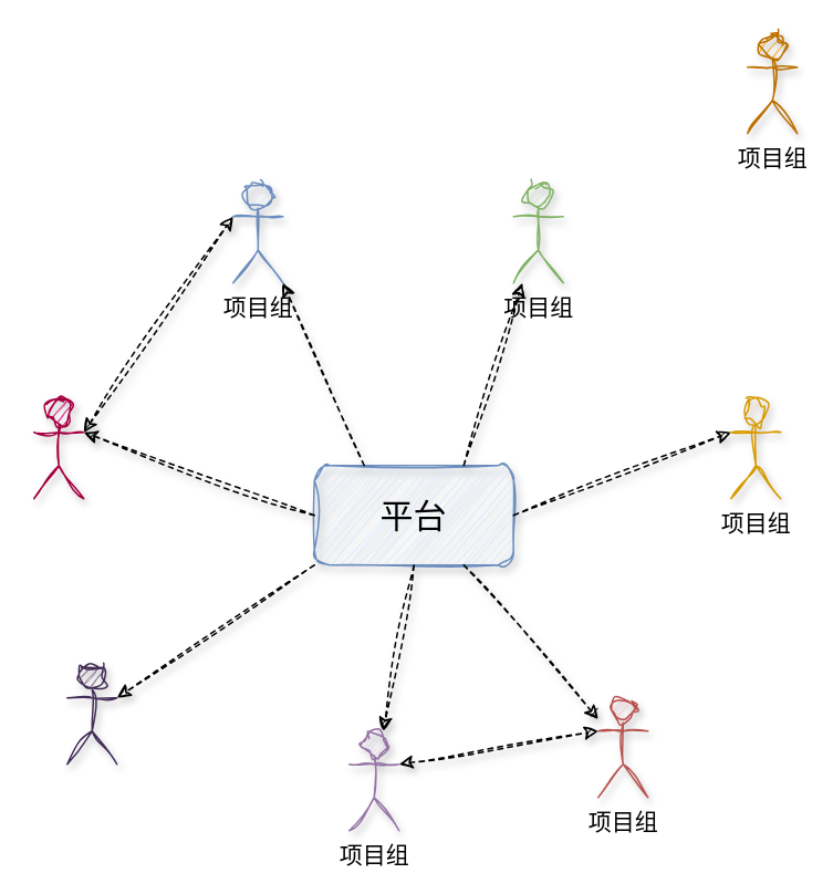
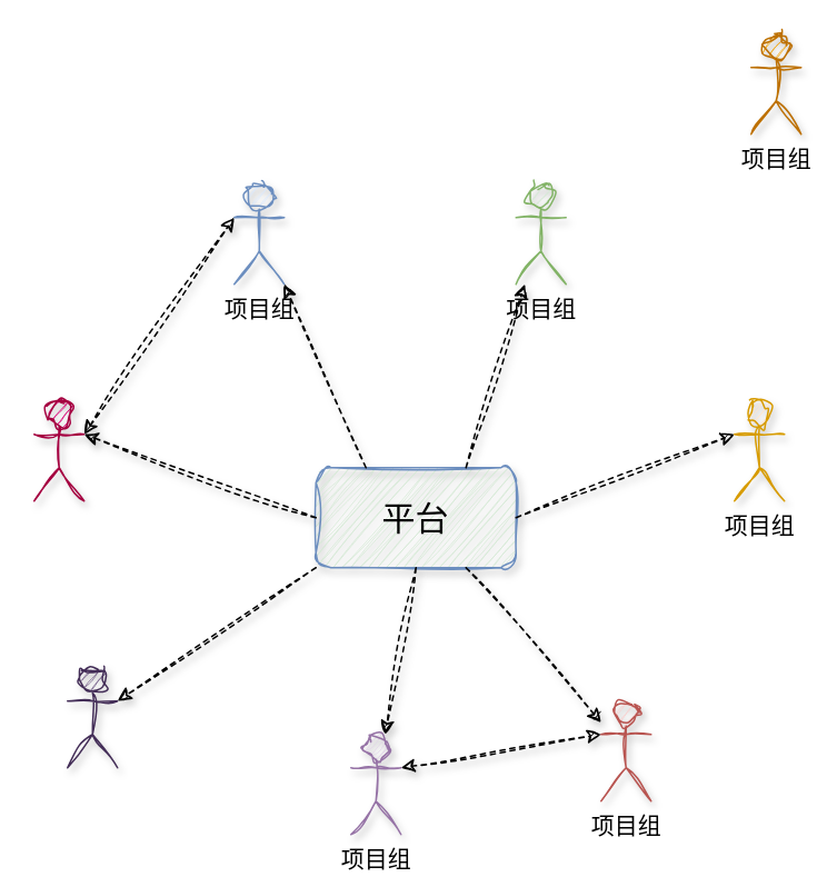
- <mxCell id="8" value="&lt;font style=&quot;font-size: 20px;&quot;&gt;平台&lt;/font&gt;" style="rounded=1;whiteSpace=wrap;html=1;fillColor=#dae8fc;strokeColor=#6c8ebf;sketch=1;curveFitting=1;jiggle=2;shadow=1;" vertex="1" parent="1"><mxGeometry x="189" y="280" width="120" height="60" as="geometry" /></mxCell>
+ <mxCell id="8" value="&lt;font style=&quot;font-size: 20px;&quot;&gt;平台&lt;/font&gt;" style="rounded=1;whiteSpace=wrap;html=1;fillColor=#d5e8d4;strokeColor=#6c8ebf;sketch=1;curveFitting=1;jiggle=2;shadow=1;" vertex="1" parent="1"><mxGeometry x="189" y="280" width="120" height="60" as="geometry" /></mxCell>
